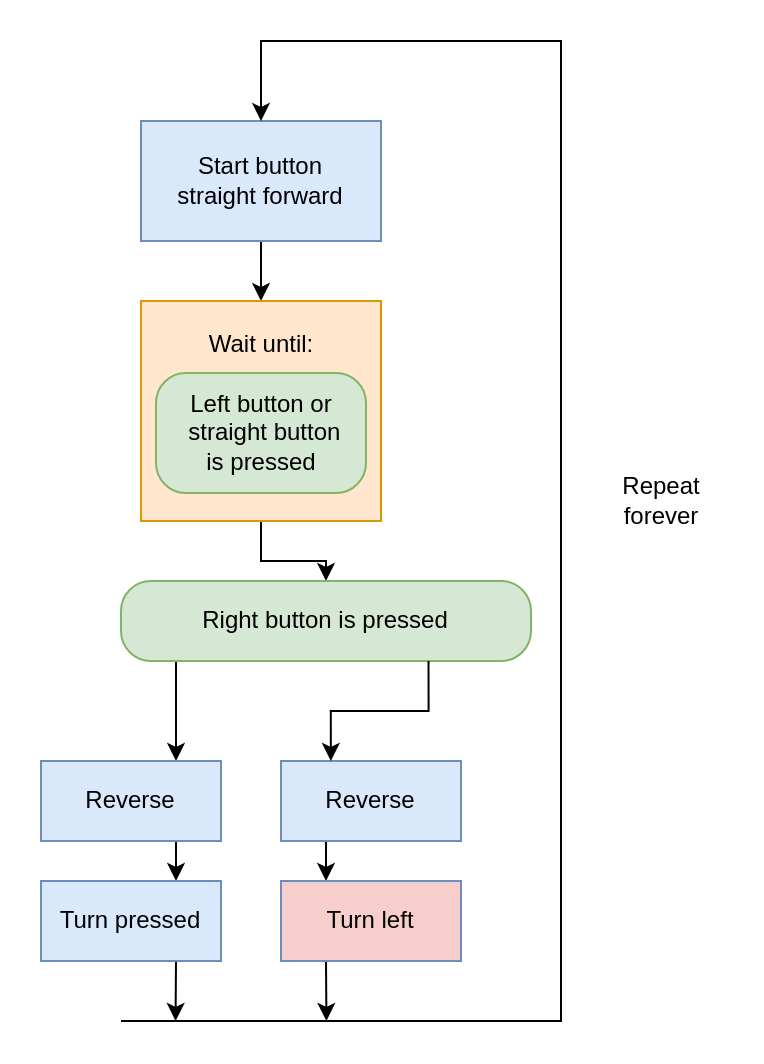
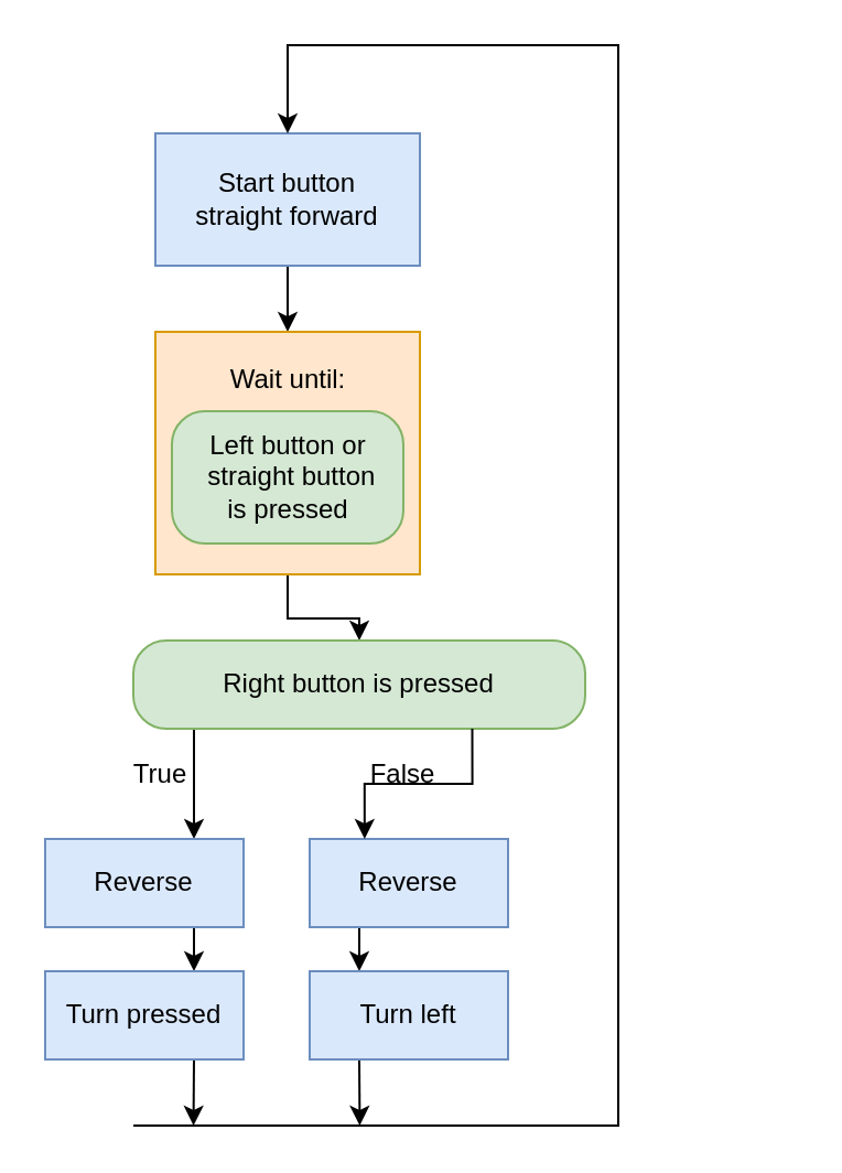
- <mxCell id="7" value="Repeat&lt;br&gt;forever" style="text;html=1;align=center;verticalAlign=middle;resizable=0;points=[];autosize=1;strokeColor=none;fillColor=none;" parent="1" vertex="1"><mxGeometry x="300" y="230" width="60" height="40" as="geometry" /></mxCell>
+ <mxCell id="20" value="True" style="text;html=1;align=center;verticalAlign=middle;resizable=0;points=[];autosize=1;strokeColor=none;fillColor=none;" vertex="1" parent="1"><mxGeometry x="47" y="336" width="50" height="30" as="geometry" /></mxCell>
+ <mxCell id="22" value="False" style="text;html=1;align=center;verticalAlign=middle;resizable=0;points=[];autosize=1;strokeColor=none;fillColor=none;" vertex="1" parent="1"><mxGeometry x="157" y="336" width="50" height="30" as="geometry" /></mxCell>
- <mxCell id="15" value="Turn left" style="rounded=0;whiteSpace=wrap;html=1;fillColor=#f8cecc;strokeColor=#6c8ebf;" parent="1" vertex="1"><mxGeometry x="140" y="440" width="90" height="40" as="geometry" /></mxCell>
+ <mxCell id="15" value="Turn left" style="rounded=0;whiteSpace=wrap;html=1;fillColor=#dae8fc;strokeColor=#6c8ebf;" parent="1" vertex="1"><mxGeometry x="140" y="440" width="90" height="40" as="geometry" /></mxCell>
